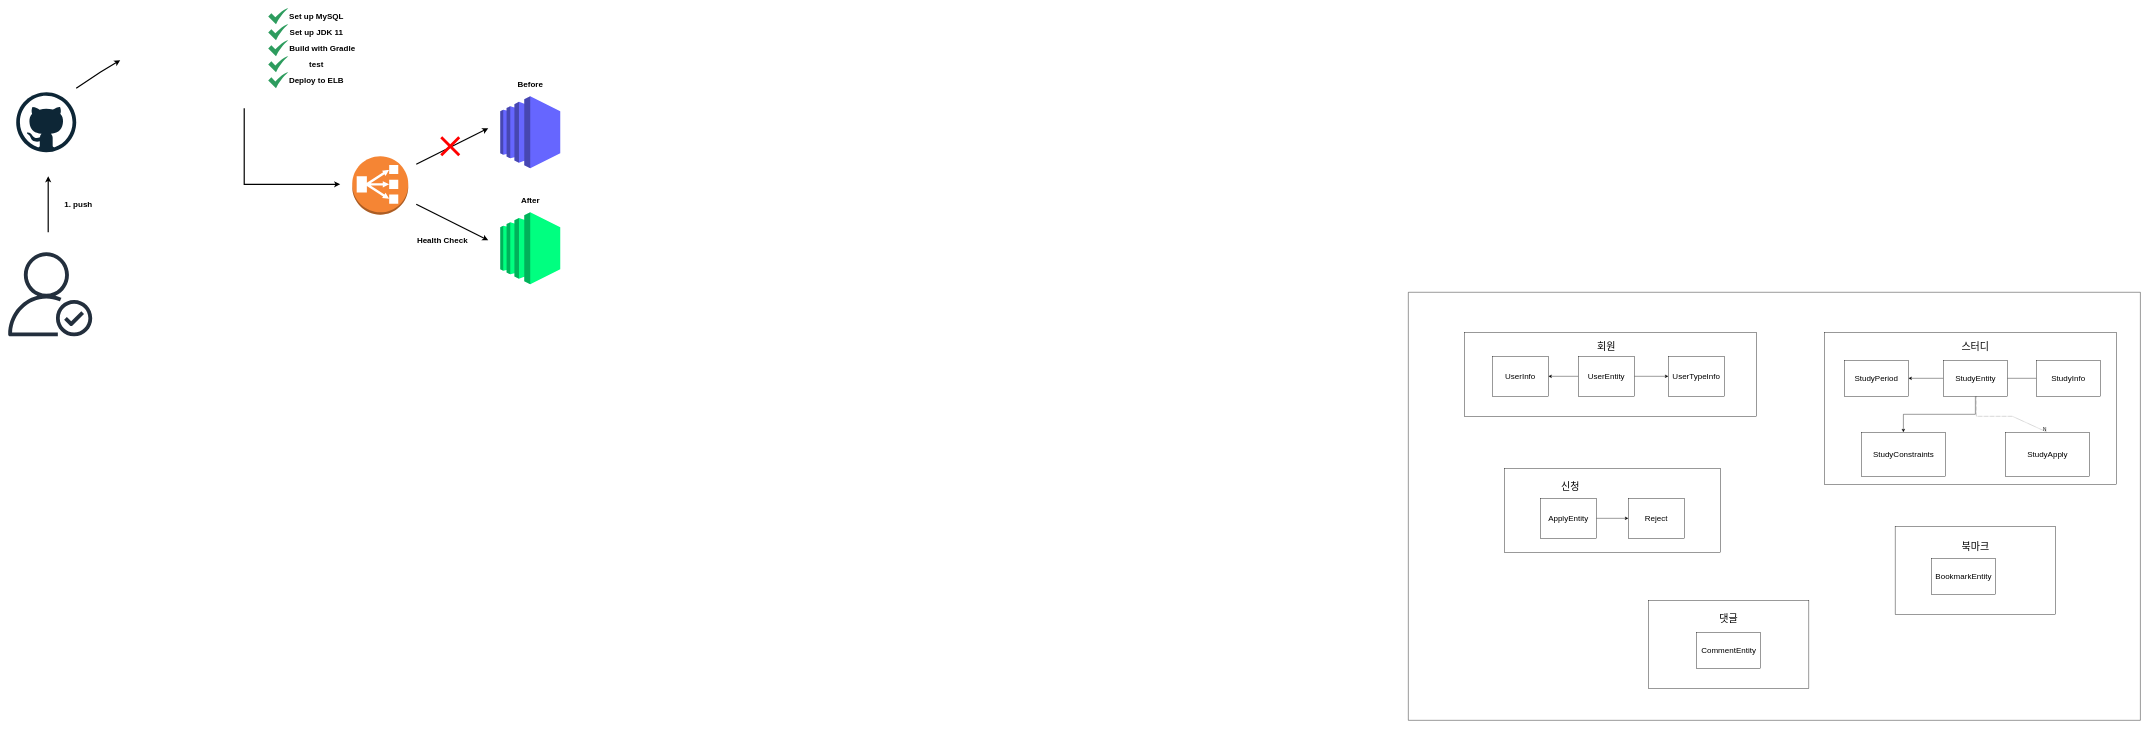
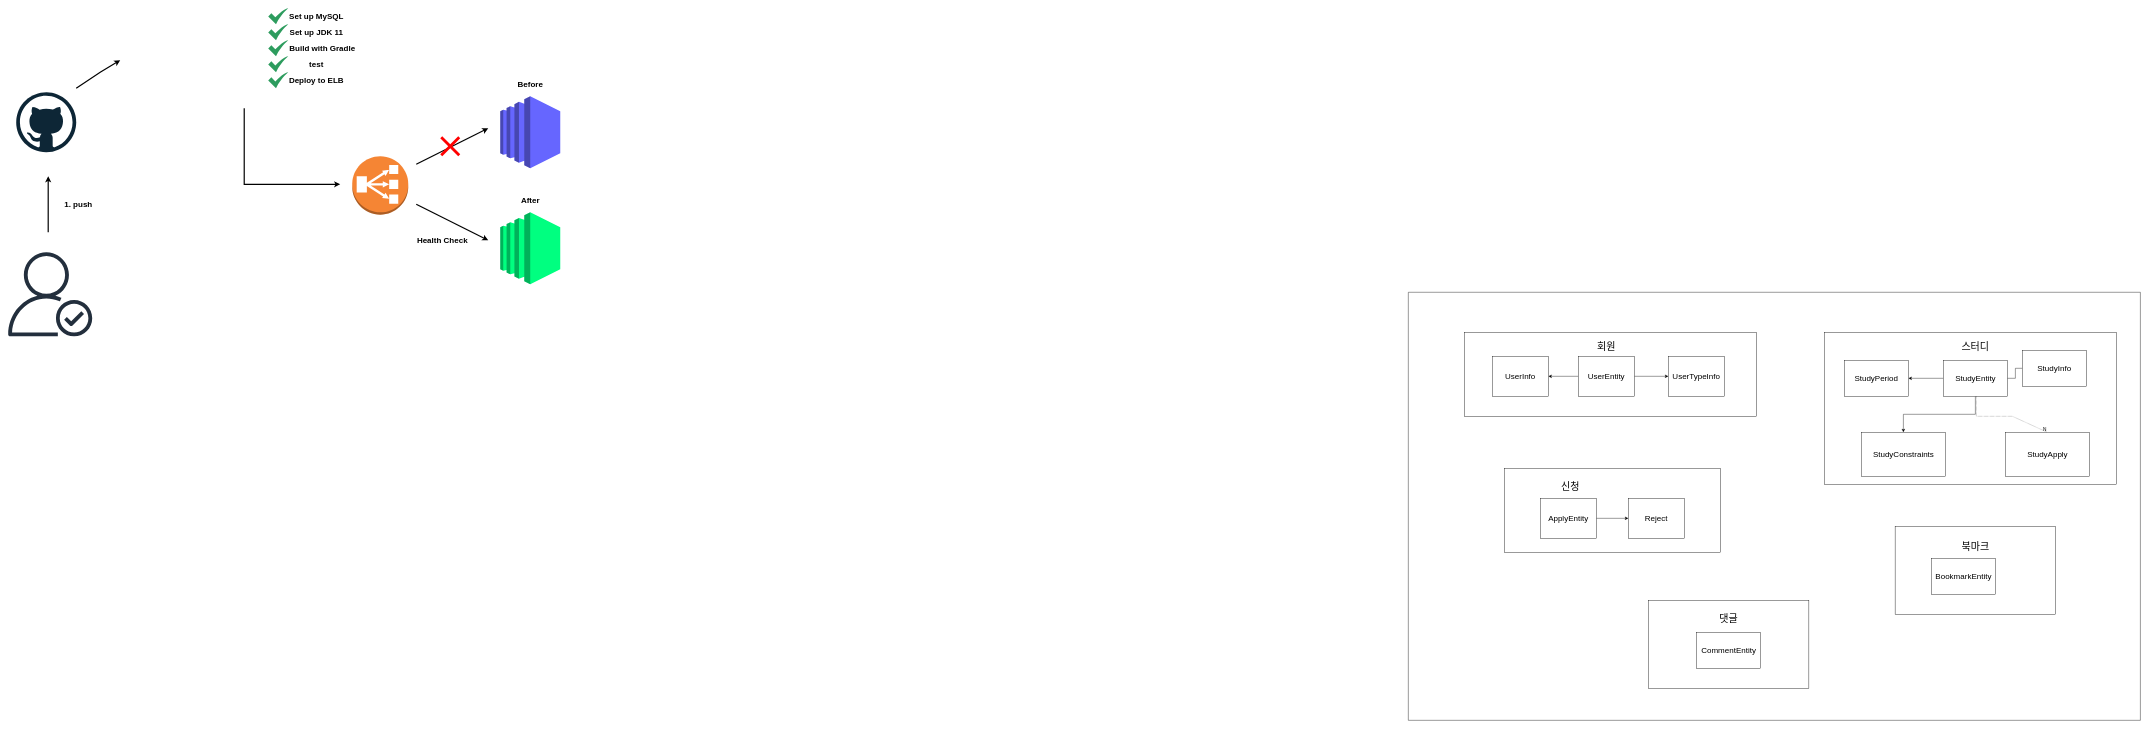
- <mxCell id="42" value="&lt;span style=&quot;font-size: 20px;&quot;&gt;StudyInfo&lt;/span&gt;" style="rounded=0;whiteSpace=wrap;html=1;" parent="34" vertex="1"><mxGeometry x="1570" y="170" width="160" height="90" as="geometry" /></mxCell>
+ <mxCell id="42" value="&lt;span style=&quot;font-size: 20px;&quot;&gt;StudyInfo&lt;/span&gt;" style="rounded=0;whiteSpace=wrap;html=1;" parent="34" vertex="1"><mxGeometry x="1535" y="145" width="160" height="90" as="geometry" /></mxCell>
